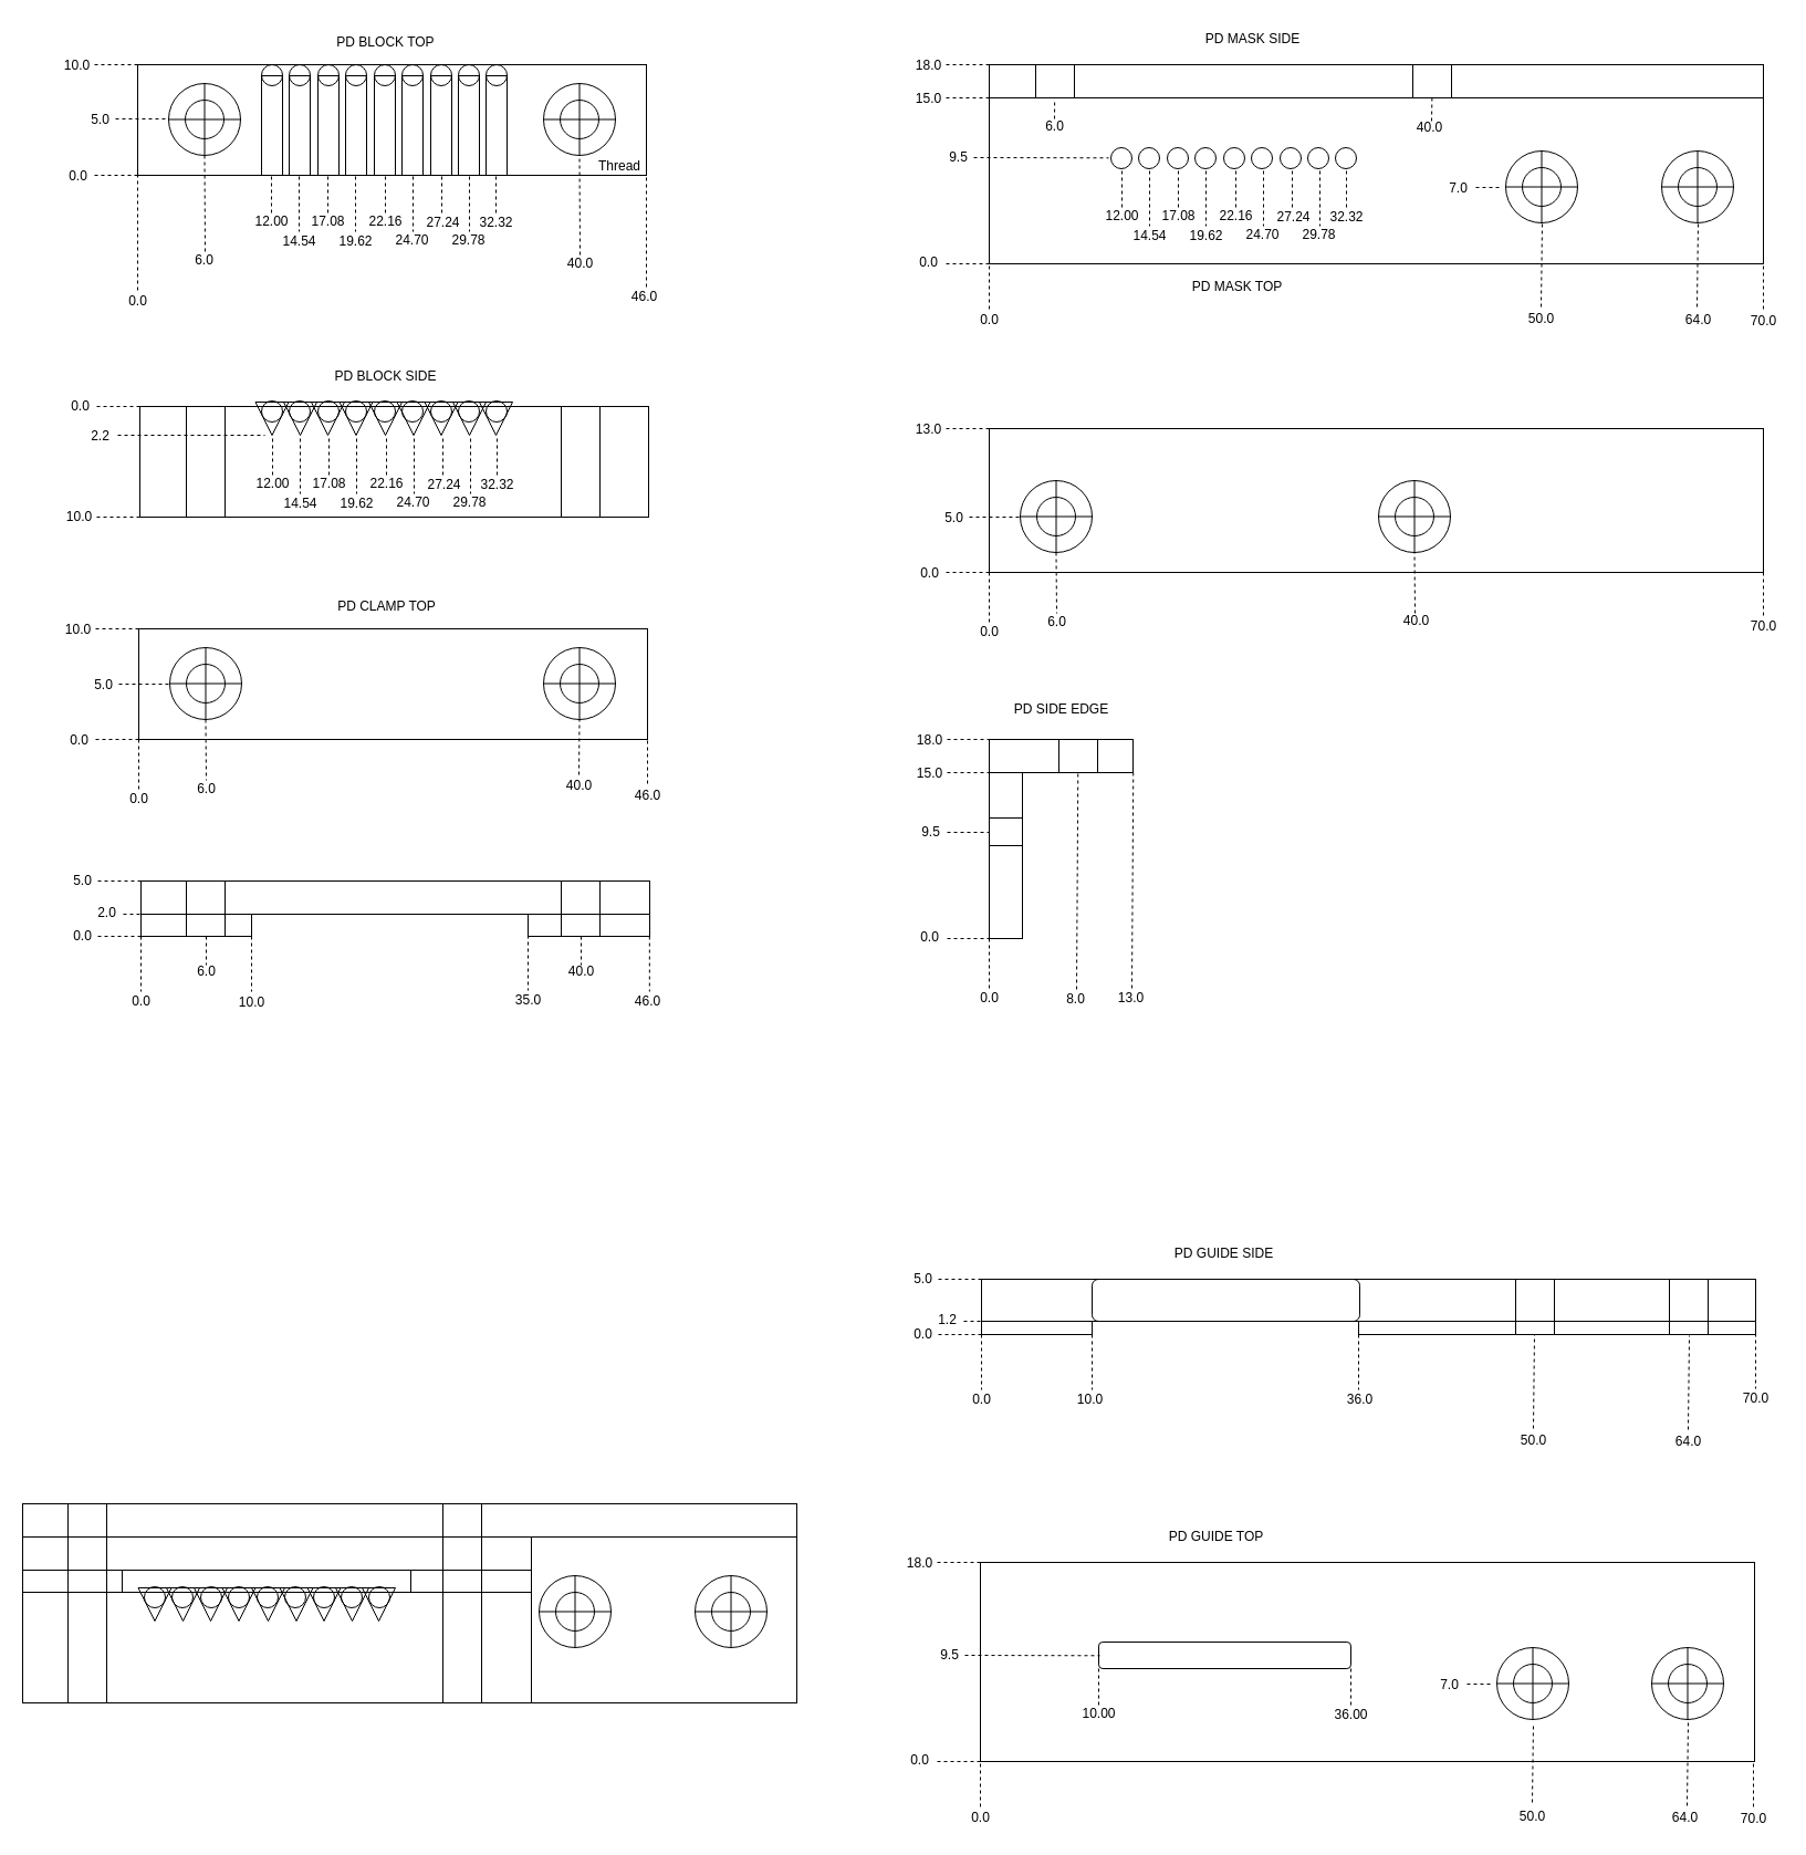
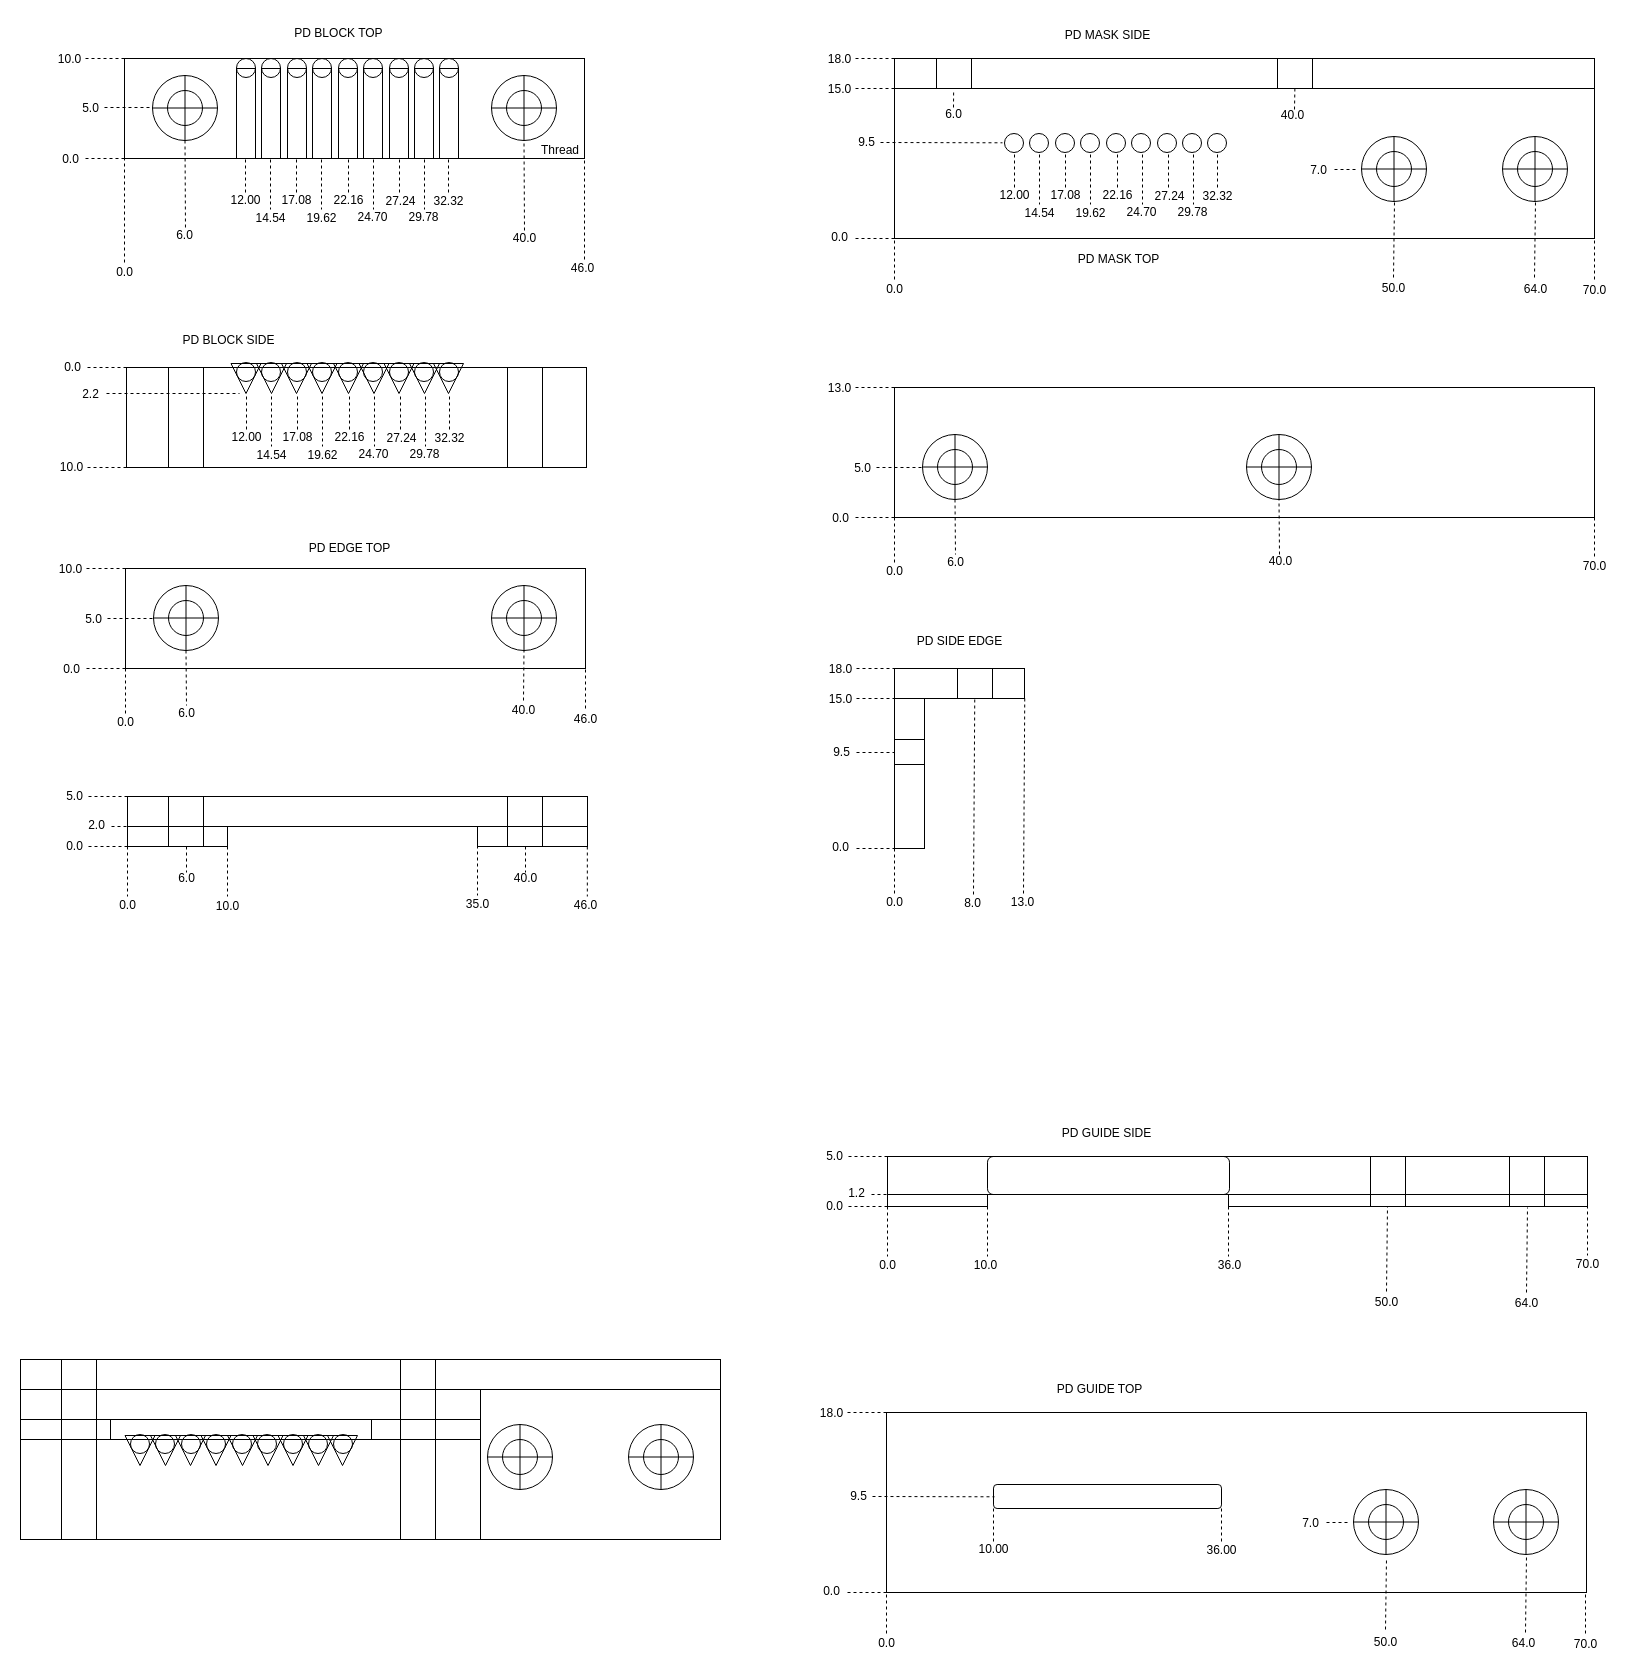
- <mxCell id="198" value="PD MASK SIDE" style="text;html=1;align=center;verticalAlign=middle;whiteSpace=wrap;rounded=0;" parent="1" vertex="1"><mxGeometry x="1068" y="20" width="129" height="30" as="geometry" /></mxCell>
+ <mxCell id="198" value="PD MASK SIDE" style="text;html=1;align=center;verticalAlign=middle;whiteSpace=wrap;rounded=0;" parent="1" vertex="1"><mxGeometry x="1043" y="20" width="129" height="30" as="geometry" /></mxCell>
- <mxCell id="73" value="PD BLOCK TOP" style="text;html=1;align=center;verticalAlign=middle;whiteSpace=wrap;rounded=0;" parent="1" vertex="1"><mxGeometry x="283.5" y="23" width="129" height="30" as="geometry" /></mxCell>
+ <mxCell id="73" value="PD BLOCK TOP" style="text;html=1;align=center;verticalAlign=middle;whiteSpace=wrap;rounded=0;" parent="1" vertex="1"><mxGeometry x="273.5" y="18" width="129" height="30" as="geometry" /></mxCell>
- <mxCell id="109" value="PD BLOCK SIDE" style="text;html=1;align=center;verticalAlign=middle;whiteSpace=wrap;rounded=0;" parent="1" vertex="1"><mxGeometry x="269.75" y="325" width="156.5" height="30" as="geometry" /></mxCell>
+ <mxCell id="109" value="PD BLOCK SIDE" style="text;html=1;align=center;verticalAlign=middle;whiteSpace=wrap;rounded=0;" parent="1" vertex="1"><mxGeometry x="149.75" y="325" width="156.5" height="30" as="geometry" /></mxCell>
- <mxCell id="154" value="PD CLAMP TOP" style="text;html=1;align=center;verticalAlign=middle;whiteSpace=wrap;rounded=0;" parent="1" vertex="1"><mxGeometry x="284.5" y="533" width="129" height="30" as="geometry" /></mxCell>
+ <mxCell id="154" value="PD EDGE TOP" style="text;html=1;align=center;verticalAlign=middle;whiteSpace=wrap;rounded=0;" parent="1" vertex="1"><mxGeometry x="284.5" y="533" width="129" height="30" as="geometry" /></mxCell>
